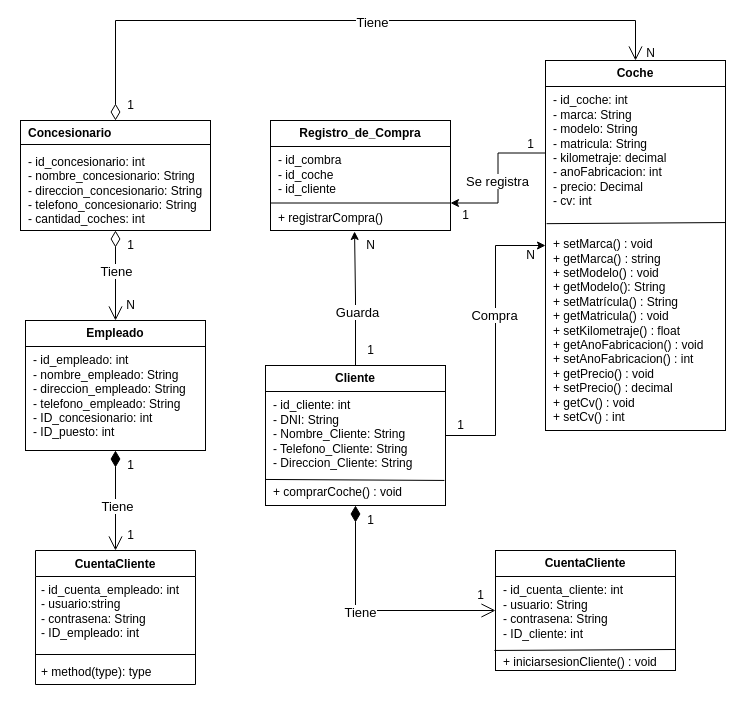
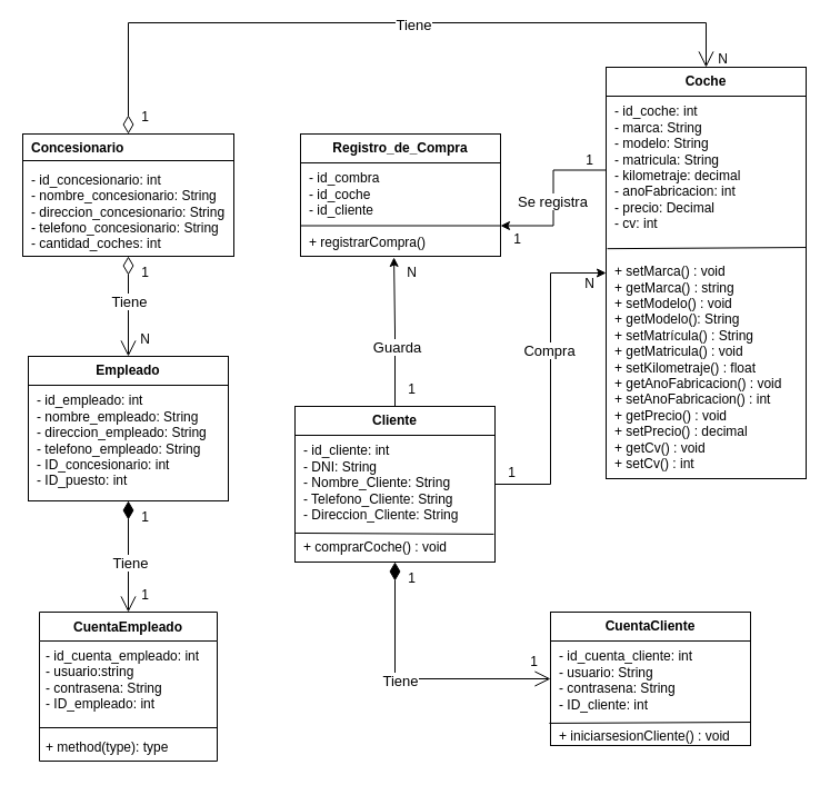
- <mxCell id="15" value="CuentaCliente" style="swimlane;fontStyle=1;align=center;verticalAlign=top;childLayout=stackLayout;horizontal=1;startSize=26;horizontalStack=0;resizeParent=1;resizeParentMax=0;resizeLast=0;collapsible=1;marginBottom=0;whiteSpace=wrap;html=1;" vertex="1" parent="1"><mxGeometry x="35" y="550" width="160" height="134" as="geometry"><mxRectangle x="414" y="660" width="100" height="30" as="alternateBounds" /></mxGeometry></mxCell>
+ <mxCell id="15" value="CuentaEmpleado" style="swimlane;fontStyle=1;align=center;verticalAlign=top;childLayout=stackLayout;horizontal=1;startSize=26;horizontalStack=0;resizeParent=1;resizeParentMax=0;resizeLast=0;collapsible=1;marginBottom=0;whiteSpace=wrap;html=1;" vertex="1" parent="1"><mxGeometry x="35" y="550" width="160" height="134" as="geometry"><mxRectangle x="414" y="660" width="100" height="30" as="alternateBounds" /></mxGeometry></mxCell>
